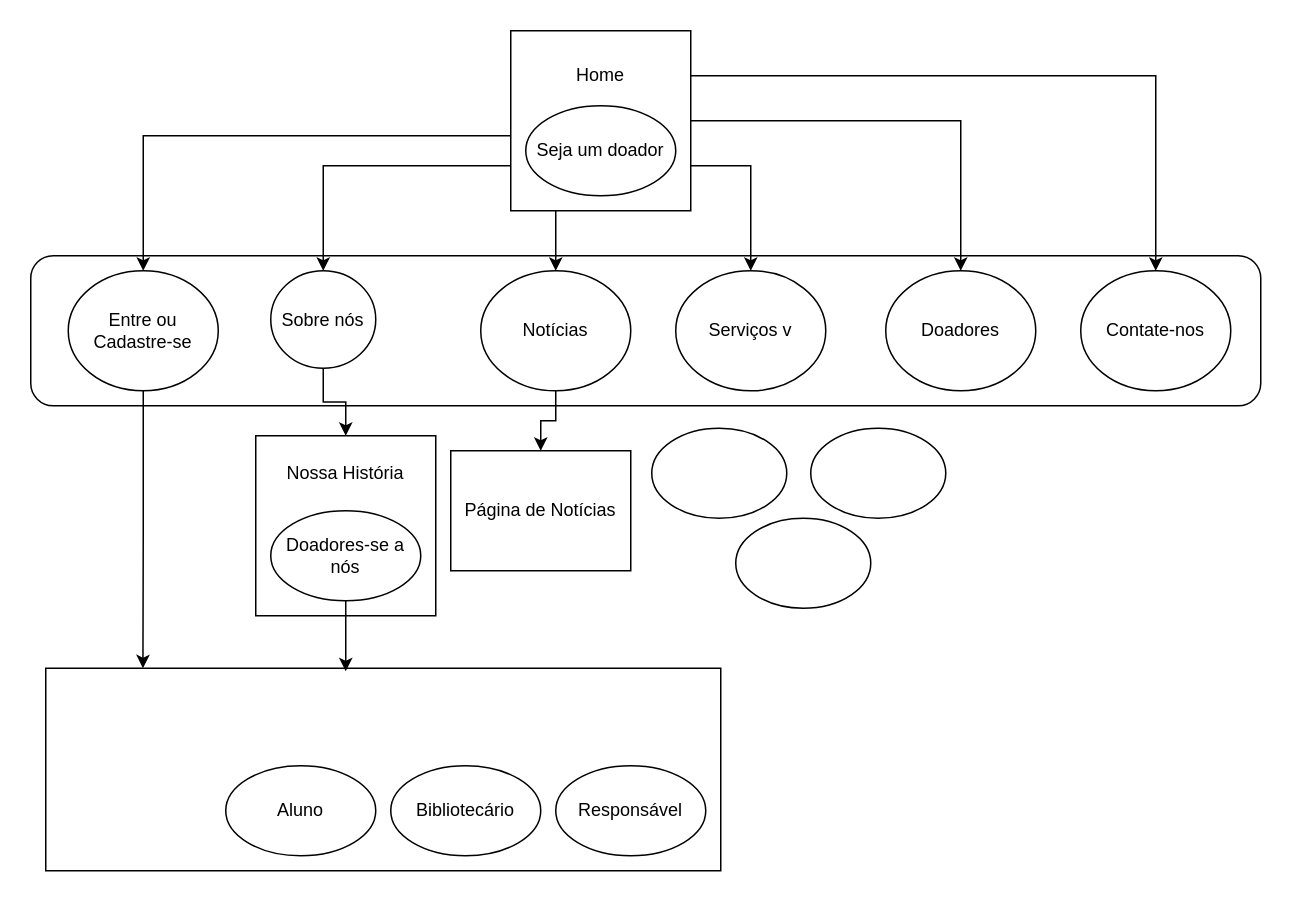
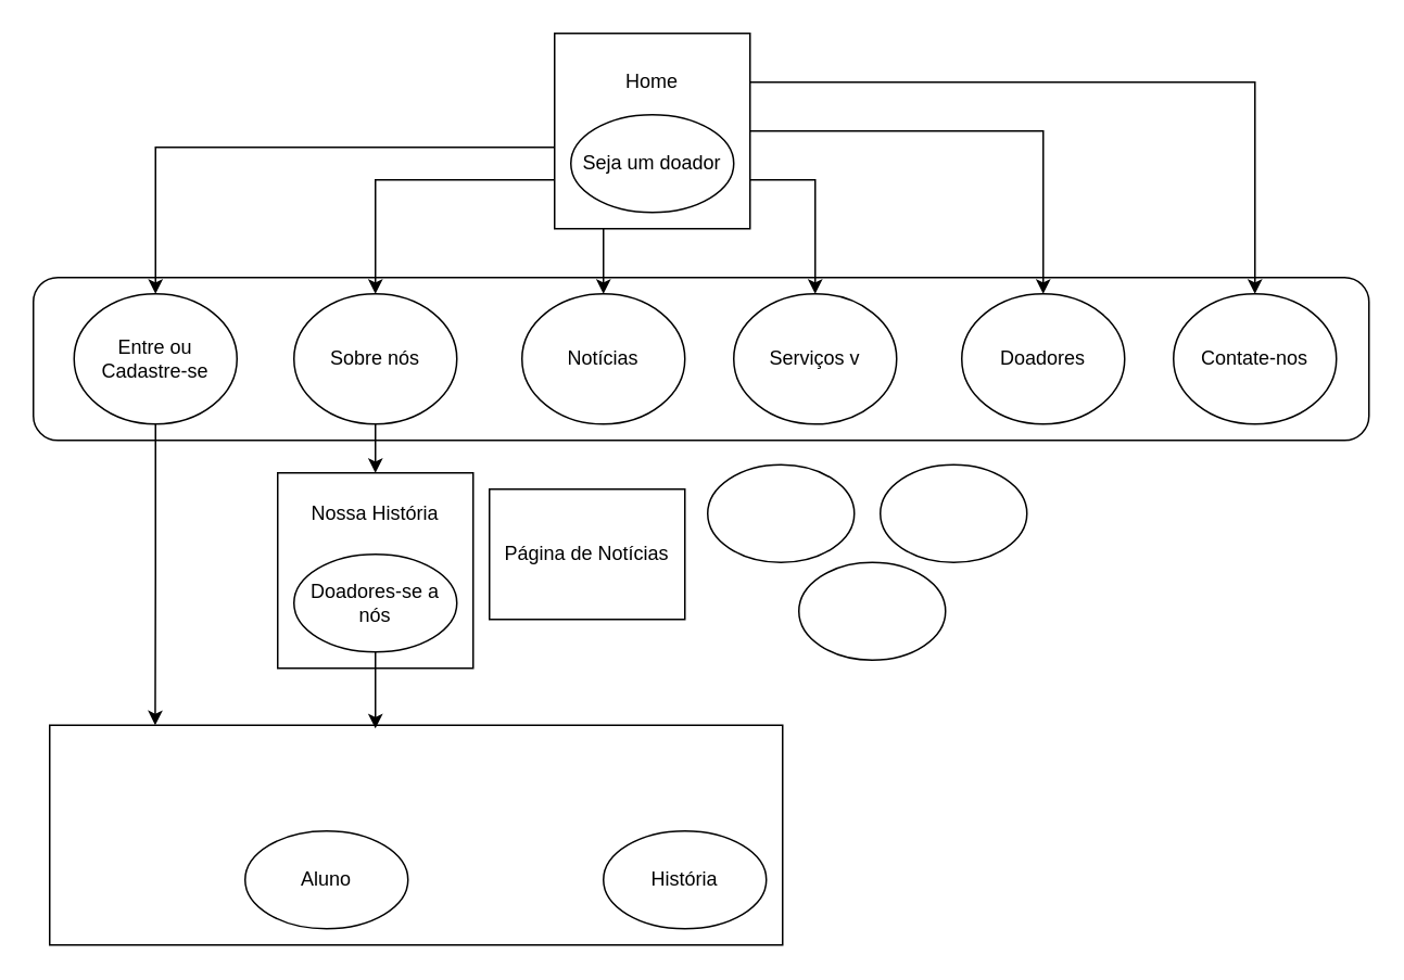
- <mxCell id="15" value="Sobre nós" style="ellipse;whiteSpace=wrap;html=1;" vertex="1" parent="1"><mxGeometry x="180" y="180" width="70" height="65" as="geometry" /></mxCell>
+ <mxCell id="15" value="Sobre nós" style="ellipse;whiteSpace=wrap;html=1;" vertex="1" parent="1"><mxGeometry x="180" y="180" width="100" height="80" as="geometry" /></mxCell>
- <mxCell id="12" style="edgeStyle=orthogonalEdgeStyle;rounded=0;orthogonalLoop=1;jettySize=auto;html=1;exitX=0.5;exitY=1;exitDx=0;exitDy=0;entryX=0.5;entryY=0;entryDx=0;entryDy=0;" edge="1" parent="1" source="13" target="30"><mxGeometry relative="1" as="geometry" /></mxCell>
- <mxCell id="26" value="Bibliotecário" style="ellipse;whiteSpace=wrap;html=1;" vertex="1" parent="1"><mxGeometry x="260" y="510" width="100" height="60" as="geometry" /></mxCell>
- <mxCell id="27" value="Responsável" style="ellipse;whiteSpace=wrap;html=1;" vertex="1" parent="1"><mxGeometry x="370" y="510" width="100" height="60" as="geometry" /></mxCell>
+ <mxCell id="27" value="História" style="ellipse;whiteSpace=wrap;html=1;" vertex="1" parent="1"><mxGeometry x="370" y="510" width="100" height="60" as="geometry" /></mxCell>
